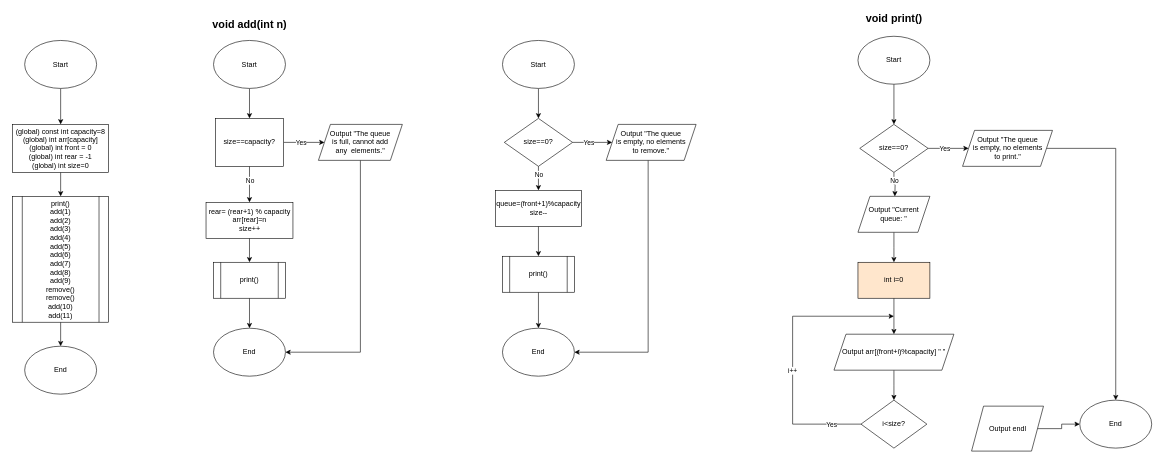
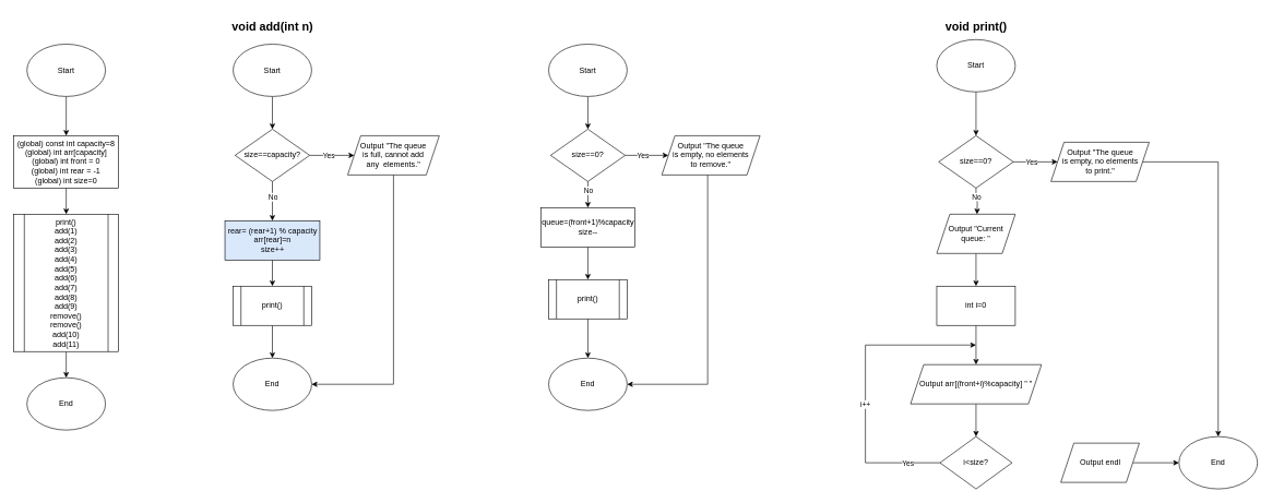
- <mxCell id="38" value="&lt;div&gt;&lt;b&gt;&lt;font style=&quot;font-size: 18px;&quot;&gt;void print()&lt;/font&gt;&lt;/b&gt;&lt;/div&gt;" style="text;html=1;align=center;verticalAlign=middle;resizable=0;points=[];autosize=1;strokeColor=none;fillColor=none;" vertex="1" parent="1"><mxGeometry x="1430" y="10" width="120" height="40" as="geometry" /></mxCell>
+ <mxCell id="38" value="&lt;div&gt;&lt;b&gt;&lt;font style=&quot;font-size: 18px;&quot;&gt;void print()&lt;/font&gt;&lt;/b&gt;&lt;/div&gt;" style="text;html=1;align=center;verticalAlign=middle;resizable=0;points=[];autosize=1;strokeColor=none;fillColor=none;" vertex="1" parent="1"><mxGeometry x="1430" y="20" width="120" height="40" as="geometry" /></mxCell>
- <mxCell id="16" value="size==capacity?" style="whiteSpace=wrap;html=1;rounded=0;" vertex="1" parent="1"><mxGeometry x="358" y="197" width="114" height="80" as="geometry" /></mxCell>
+ <mxCell id="16" value="size==capacity?" style="rhombus;whiteSpace=wrap;html=1;" vertex="1" parent="1"><mxGeometry x="358" y="197" width="114" height="80" as="geometry" /></mxCell>
- <mxCell id="20" value="&lt;div&gt;rear= (rear+1) % capacity&lt;/div&gt;&lt;div&gt;arr[rear]=n&lt;/div&gt;&lt;div&gt;size++&lt;br&gt;&lt;/div&gt;" style="rounded=0;whiteSpace=wrap;html=1;" vertex="1" parent="1"><mxGeometry x="342.5" y="337" width="145" height="60" as="geometry" /></mxCell>
+ <mxCell id="20" value="&lt;div&gt;rear= (rear+1) % capacity&lt;/div&gt;&lt;div&gt;arr[rear]=n&lt;/div&gt;&lt;div&gt;size++&lt;br&gt;&lt;/div&gt;" style="rounded=0;whiteSpace=wrap;html=1;fillColor=#dae8fc;" vertex="1" parent="1"><mxGeometry x="342.5" y="337" width="145" height="60" as="geometry" /></mxCell>
- <mxCell id="51" value="int i=0" style="rounded=0;whiteSpace=wrap;html=1;fillColor=#ffe6cc;" vertex="1" parent="1"><mxGeometry x="1430" y="437" width="120" height="60" as="geometry" /></mxCell>
+ <mxCell id="51" value="int i=0" style="rounded=0;whiteSpace=wrap;html=1;" vertex="1" parent="1"><mxGeometry x="1430" y="437" width="120" height="60" as="geometry" /></mxCell>
- <mxCell id="59" value="Output endl" style="shape=parallelogram;perimeter=parallelogramPerimeter;whiteSpace=wrap;html=1;fixedSize=1;" vertex="1" parent="1"><mxGeometry x="1619.5" y="677" width="120" height="75" as="geometry" /></mxCell>
+ <mxCell id="59" value="Output endl" style="shape=parallelogram;perimeter=parallelogramPerimeter;whiteSpace=wrap;html=1;fixedSize=1;" vertex="1" parent="1"><mxGeometry x="1619.5" y="677" width="120" height="60" as="geometry" /></mxCell>
